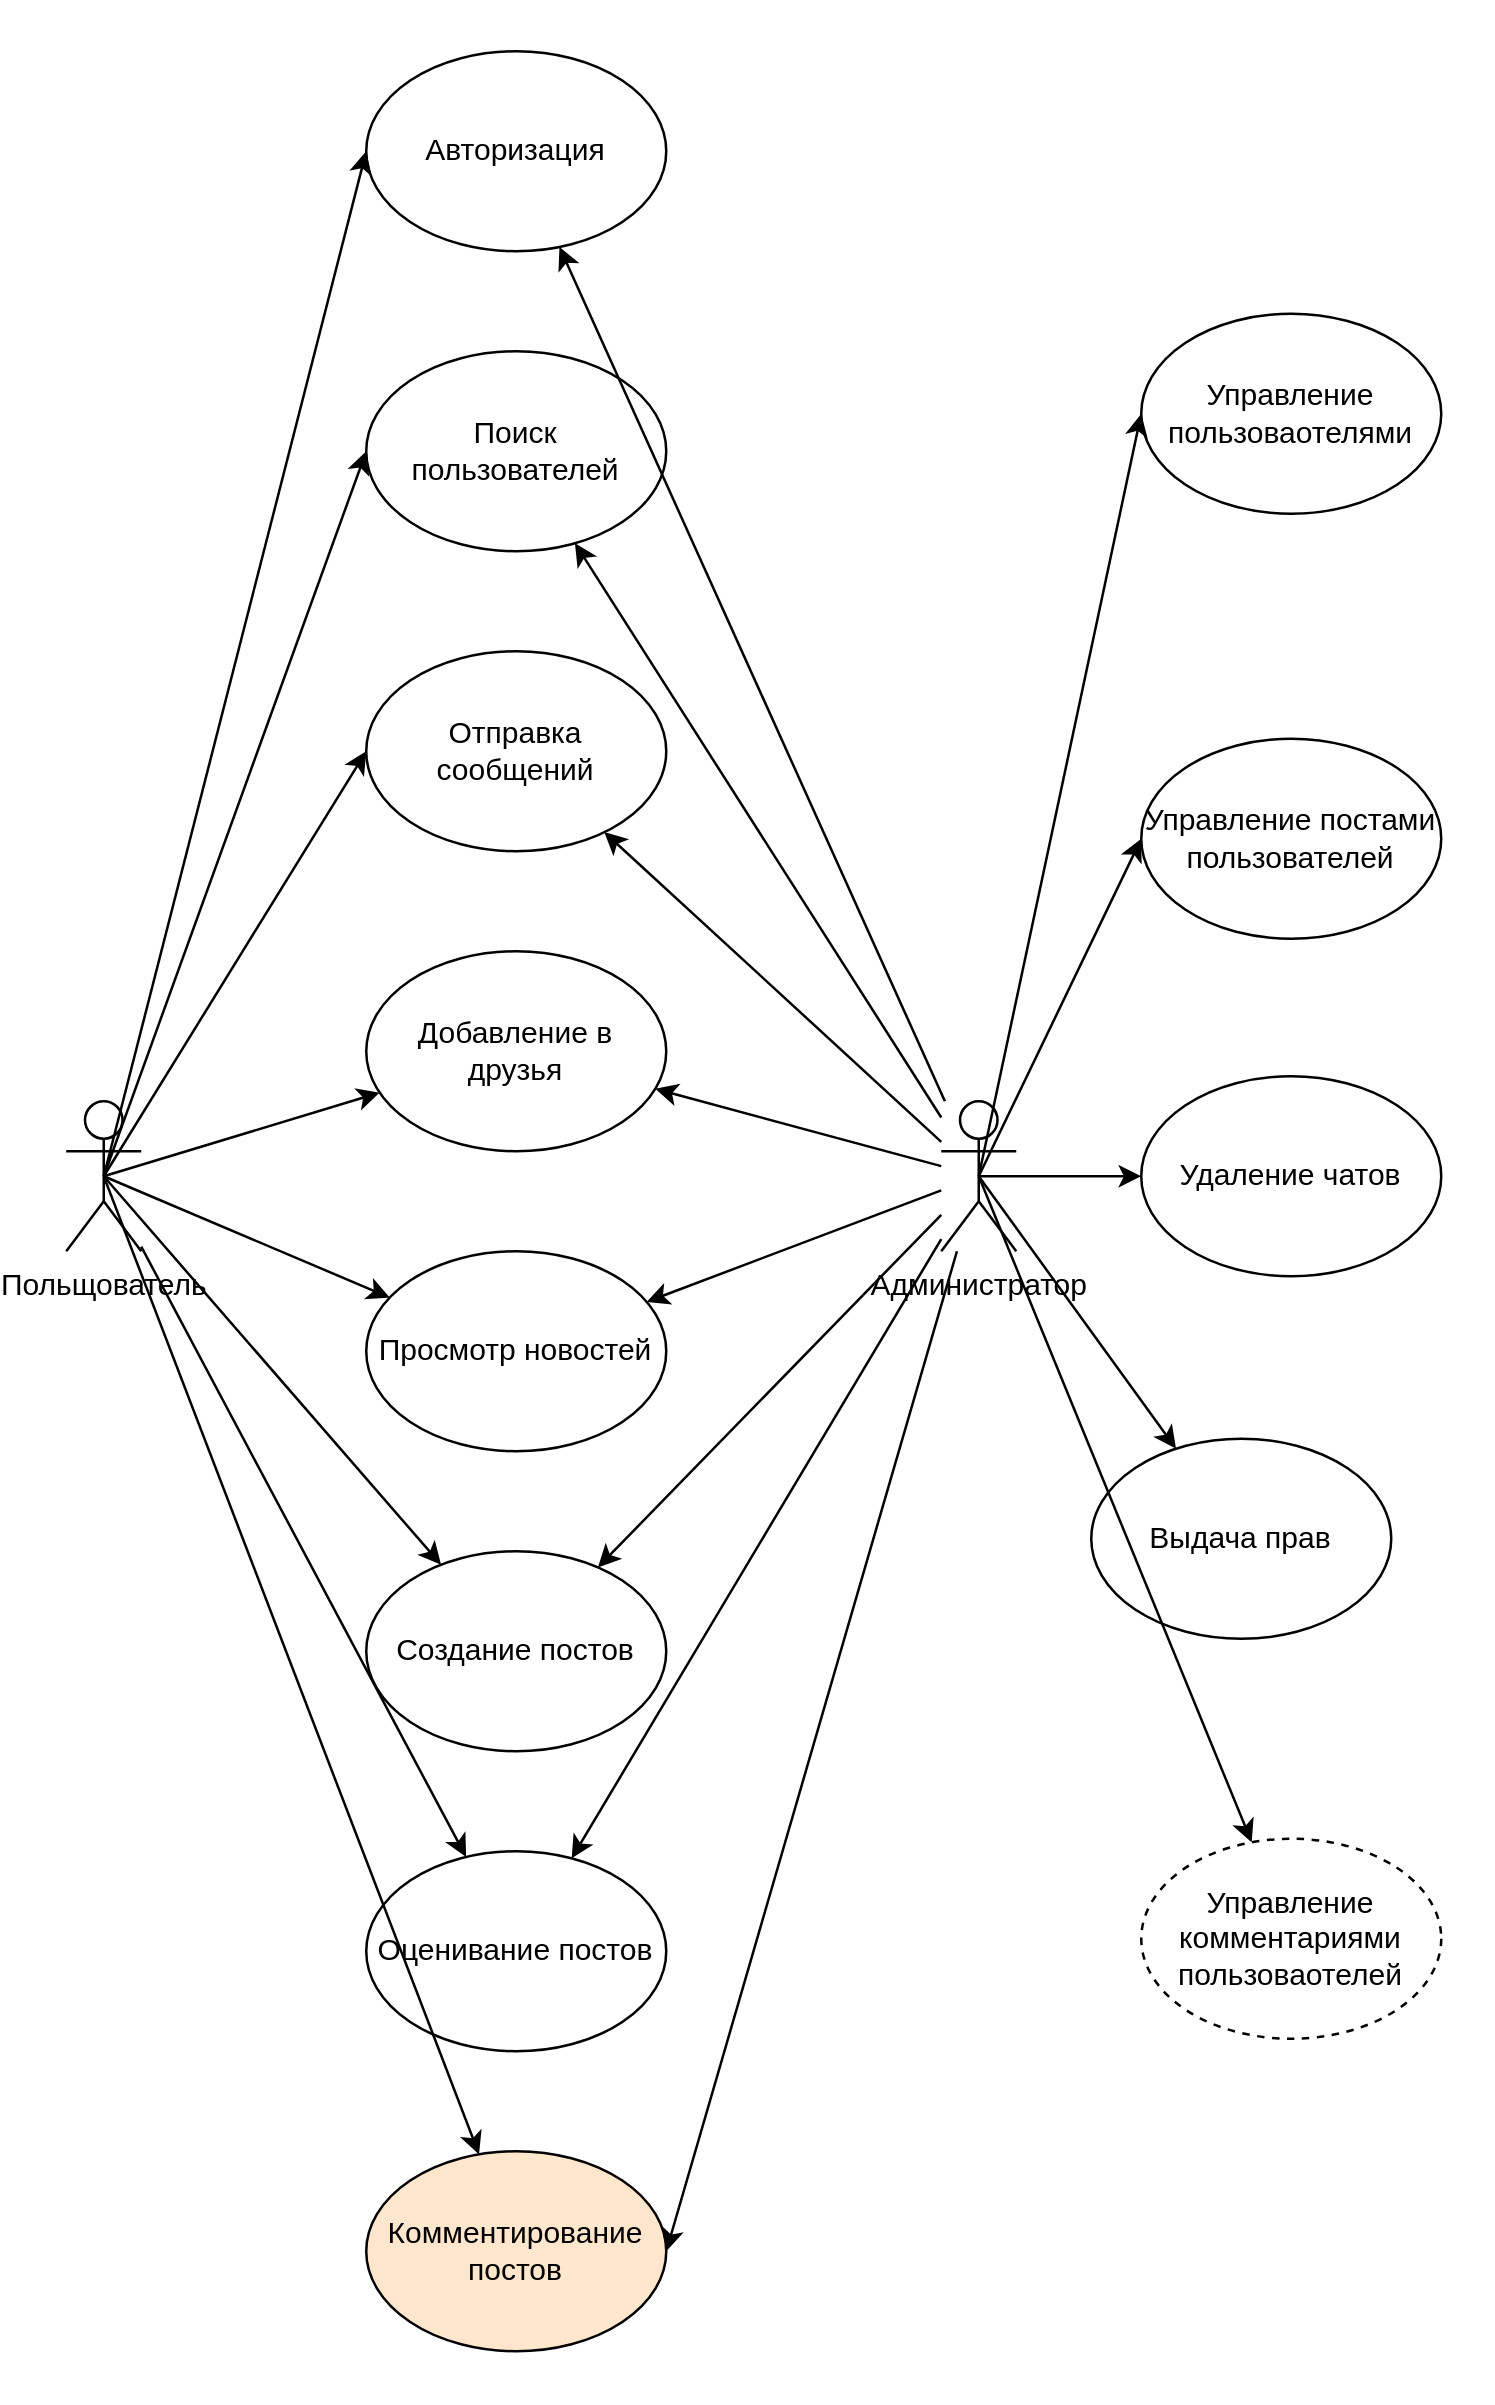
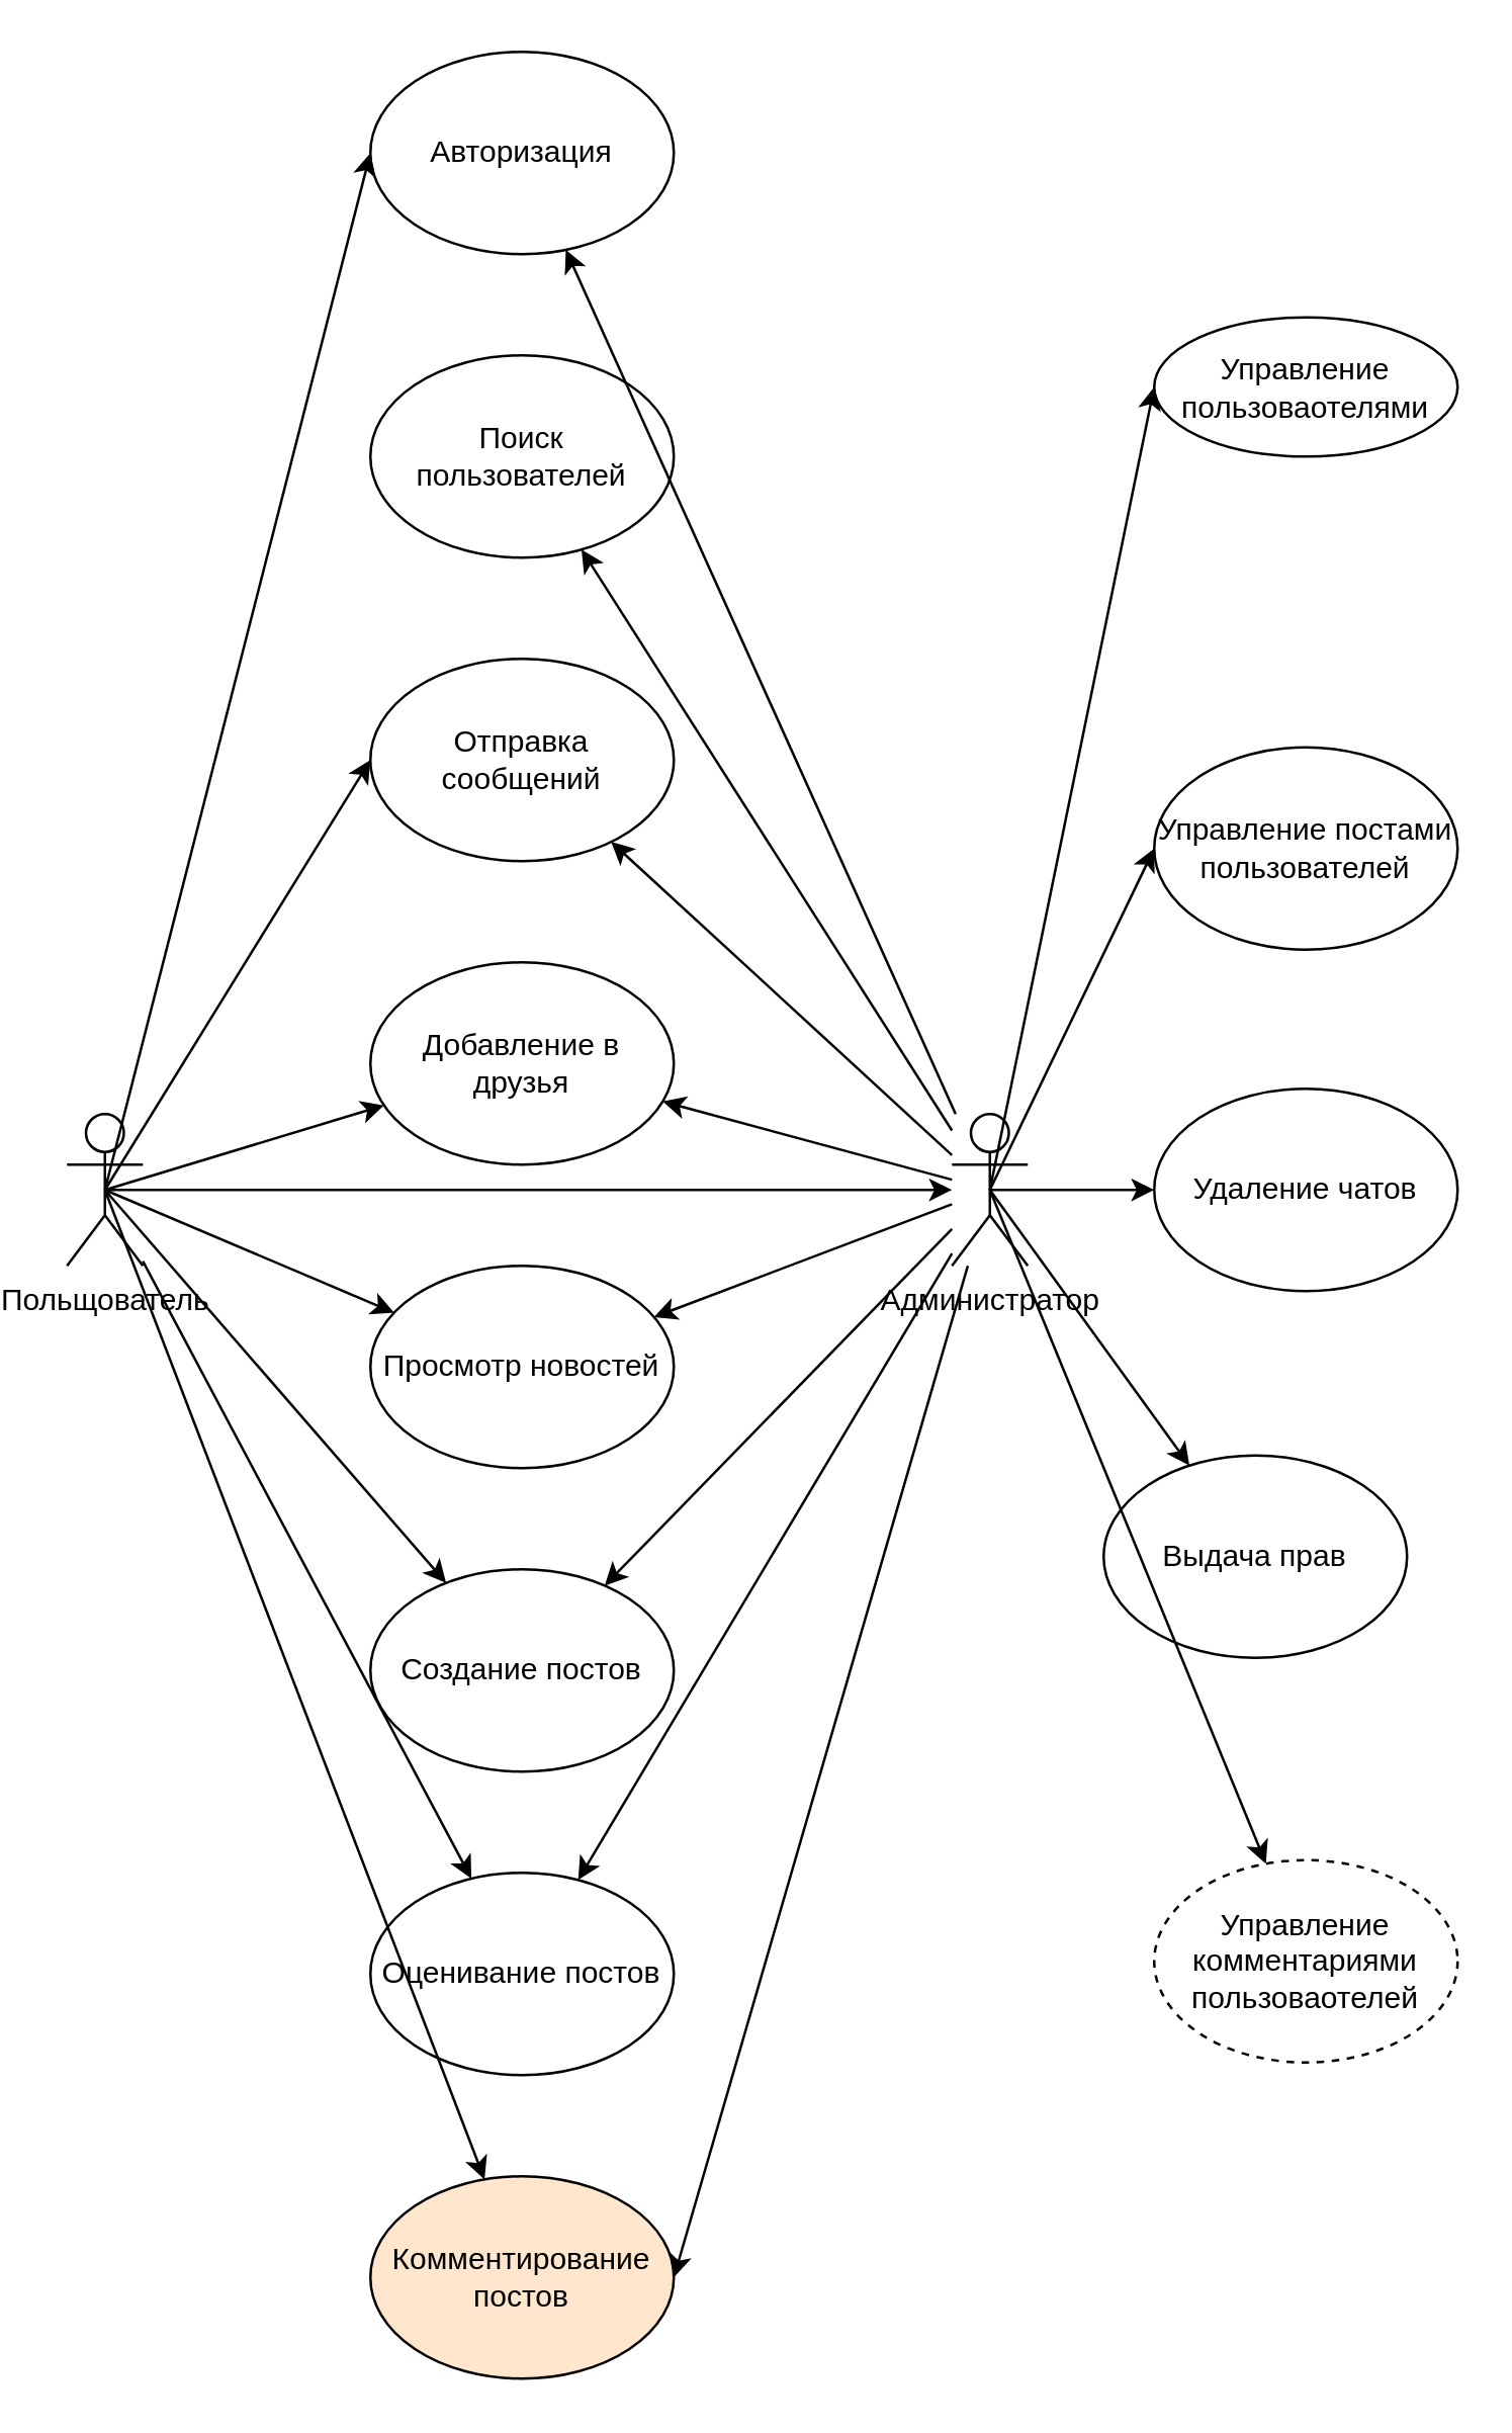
- <mxCell id="20" value="Управление пользоваотелями" style="ellipse;whiteSpace=wrap;html=1;" parent="1" vertex="1"><mxGeometry x="450" y="125" width="120" height="80" as="geometry" /></mxCell>
+ <mxCell id="20" value="Управление пользоваотелями" style="ellipse;whiteSpace=wrap;html=1;" parent="1" vertex="1"><mxGeometry x="450" y="125" width="120" height="55" as="geometry" /></mxCell>
- <mxCell id="12" value="" style="endArrow=classic;html=1;rounded=0;entryX=0;entryY=0.5;entryDx=0;entryDy=0;exitX=0.5;exitY=0.5;exitDx=0;exitDy=0;exitPerimeter=0;" parent="1" source="2" target="4" edge="1"><mxGeometry width="50" height="50" relative="1" as="geometry"><mxPoint x="30" y="560" as="sourcePoint" /><mxPoint x="200" y="140" as="targetPoint" /></mxGeometry></mxCell>
+ <mxCell id="12" value="" style="endArrow=classic;html=1;rounded=0;exitX=0.5;exitY=0.5;exitDx=0;exitDy=0;exitPerimeter=0;" parent="1" source="2" target="19" edge="1"><mxGeometry width="50" height="50" relative="1" as="geometry"><mxPoint x="30" y="560" as="sourcePoint" /><mxPoint x="200" y="140" as="targetPoint" /></mxGeometry></mxCell>
